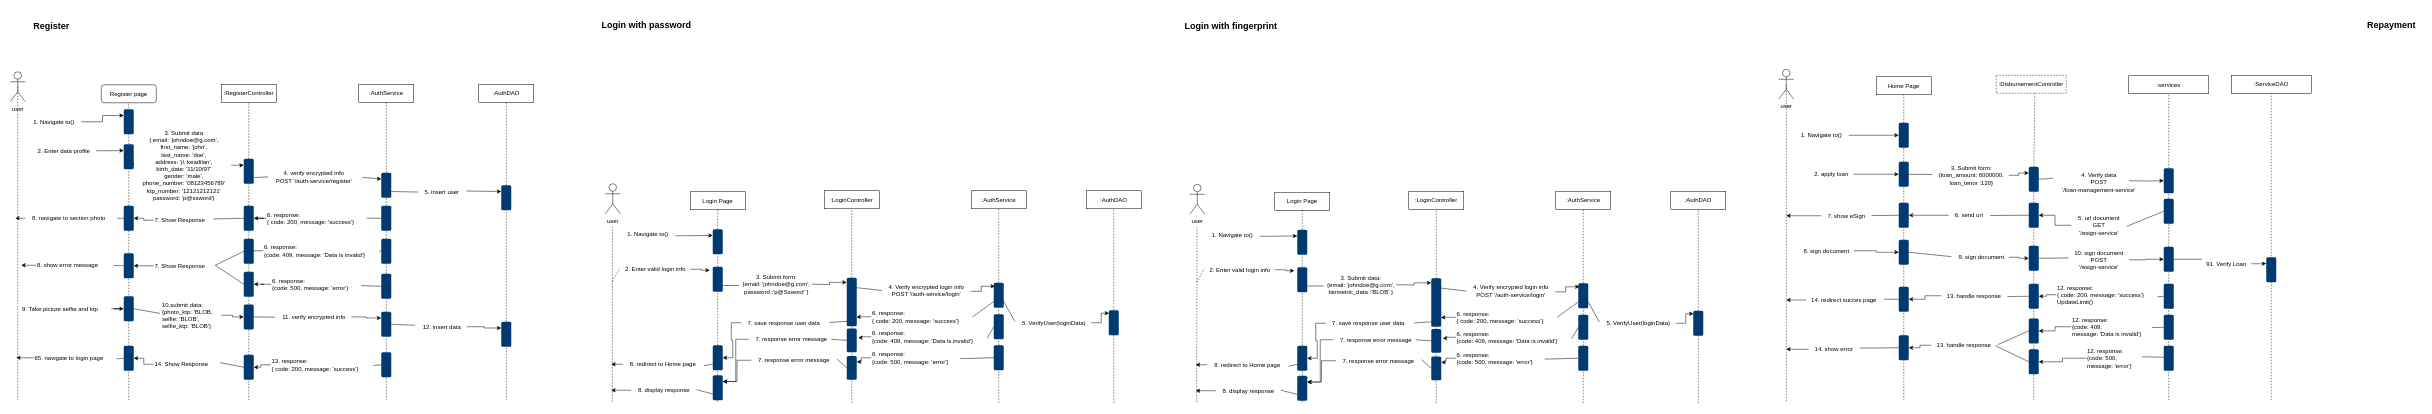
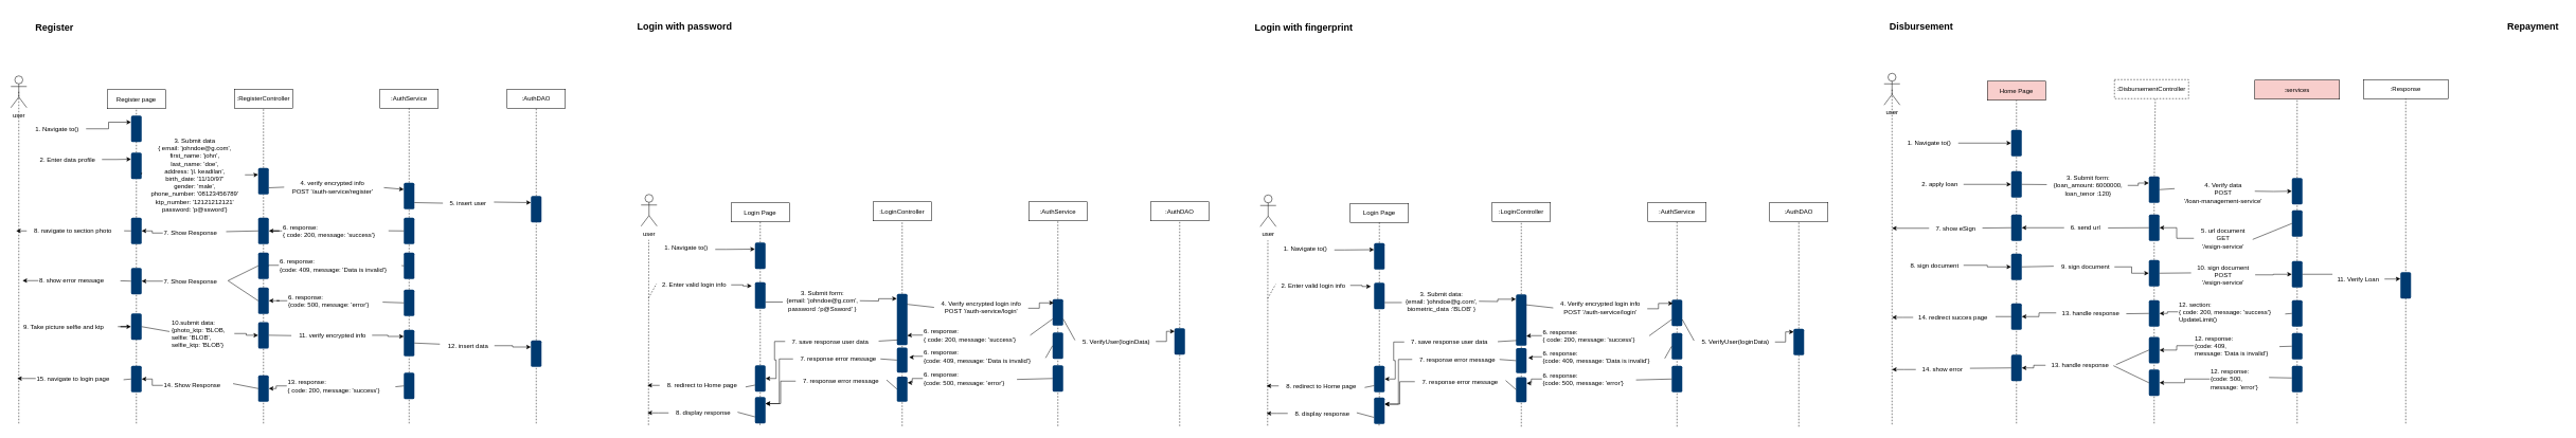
+ <mxCell id="243" value="&lt;h2&gt;Disbursement&lt;/h2&gt;" style="text;html=1;align=center;verticalAlign=middle;resizable=0;points=[];autosize=1;strokeColor=none;fillColor=none;" vertex="1" parent="1"><mxGeometry x="3557" y="20" width="140" height="60" as="geometry" /></mxCell>
- <mxCell id="249" value=":ServiceDAO" style="rounded=0;whiteSpace=wrap;html=1;" vertex="1" parent="1"><mxGeometry x="4462" y="150" width="160" height="36" as="geometry" /></mxCell>
+ <mxCell id="249" value=":Response" style="rounded=0;whiteSpace=wrap;html=1;" vertex="1" parent="1"><mxGeometry x="4462" y="150" width="160" height="36" as="geometry" /></mxCell>
- <mxCell id="248" value=":services" style="rounded=0;whiteSpace=wrap;html=1;" vertex="1" parent="1"><mxGeometry x="4257" y="151" width="160" height="36" as="geometry" /></mxCell>
+ <mxCell id="248" value=":services" style="rounded=0;whiteSpace=wrap;html=1;fillColor=#f8cecc;" vertex="1" parent="1"><mxGeometry x="4257" y="151" width="160" height="36" as="geometry" /></mxCell>
- <mxCell id="245" value="Home Page" style="rounded=0;whiteSpace=wrap;html=1;" vertex="1" parent="1"><mxGeometry x="3752" y="153" width="110" height="36" as="geometry" /></mxCell>
+ <mxCell id="245" value="Home Page" style="rounded=0;whiteSpace=wrap;html=1;fillColor=#f8cecc;" vertex="1" parent="1"><mxGeometry x="3752" y="153" width="110" height="36" as="geometry" /></mxCell>
- <mxCell id="146" value="Register page" style="whiteSpace=wrap;html=1;rounded=1;" vertex="1" parent="1"><mxGeometry x="202" y="169" width="110" height="36" as="geometry" /></mxCell>
+ <mxCell id="146" value="Register page" style="rounded=0;whiteSpace=wrap;html=1;" vertex="1" parent="1"><mxGeometry x="202" y="169" width="110" height="36" as="geometry" /></mxCell>
- <mxCell id="293" value="9. sign document" style="text;html=1;align=center;verticalAlign=middle;resizable=0;points=[];autosize=1;strokeColor=none;fillColor=none;" vertex="1" parent="1"><mxGeometry x="3907" y="499" width="110" height="30" as="geometry" /></mxCell>
+ <mxCell id="293" value="9. sign document" style="text;html=1;align=center;verticalAlign=middle;resizable=0;points=[];autosize=1;strokeColor=none;fillColor=none;" vertex="1" parent="1"><mxGeometry x="3882" y="489" width="110" height="30" as="geometry" /></mxCell>
- <mxCell id="302" value="91. Verify Loan" style="text;html=1;align=center;verticalAlign=middle;resizable=0;points=[];autosize=1;strokeColor=none;fillColor=none;" vertex="1" parent="1"><mxGeometry x="4402" y="512" width="100" height="30" as="geometry" /></mxCell>
+ <mxCell id="302" value="11. Verify Loan" style="text;html=1;align=center;verticalAlign=middle;resizable=0;points=[];autosize=1;strokeColor=none;fillColor=none;" vertex="1" parent="1"><mxGeometry x="4402" y="512" width="100" height="30" as="geometry" /></mxCell>
- <mxCell id="309" value="12. response: &lt;br&gt;{ code: 200, message: 'success'}&lt;br&gt;UpdateLimit()" style="text;html=1;align=left;verticalAlign=middle;resizable=0;points=[];autosize=1;strokeColor=none;fillColor=none;" vertex="1" parent="1"><mxGeometry x="4112" y="559" width="200" height="60" as="geometry" /></mxCell>
+ <mxCell id="309" value="12. section: &lt;br&gt;{ code: 200, message: 'success'}&lt;br&gt;UpdateLimit()" style="text;html=1;align=left;verticalAlign=middle;resizable=0;points=[];autosize=1;strokeColor=none;fillColor=none;" vertex="1" parent="1"><mxGeometry x="4112" y="559" width="200" height="60" as="geometry" /></mxCell>
- <mxCell id="241" value="65. navigate to login page" style="text;html=1;align=left;verticalAlign=middle;resizable=0;points=[];autosize=1;strokeColor=none;fillColor=none;" vertex="1" parent="1"><mxGeometry x="67" y="700" width="160" height="30" as="geometry" /></mxCell>
+ <mxCell id="241" value="15. navigate to login page" style="text;html=1;align=left;verticalAlign=middle;resizable=0;points=[];autosize=1;strokeColor=none;fillColor=none;" vertex="1" parent="1"><mxGeometry x="67" y="700" width="160" height="30" as="geometry" /></mxCell>
